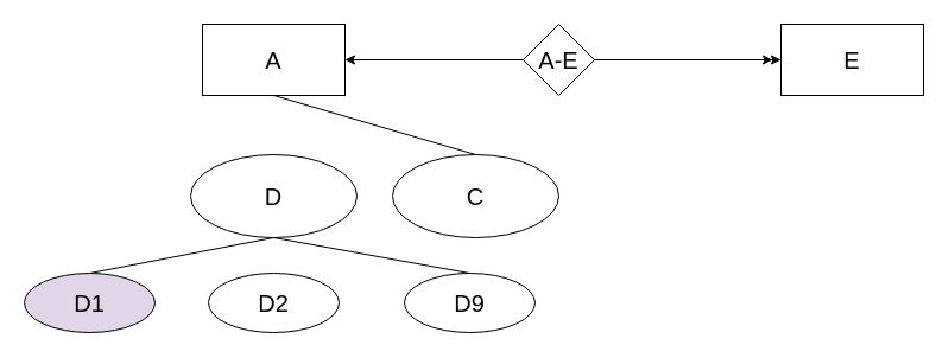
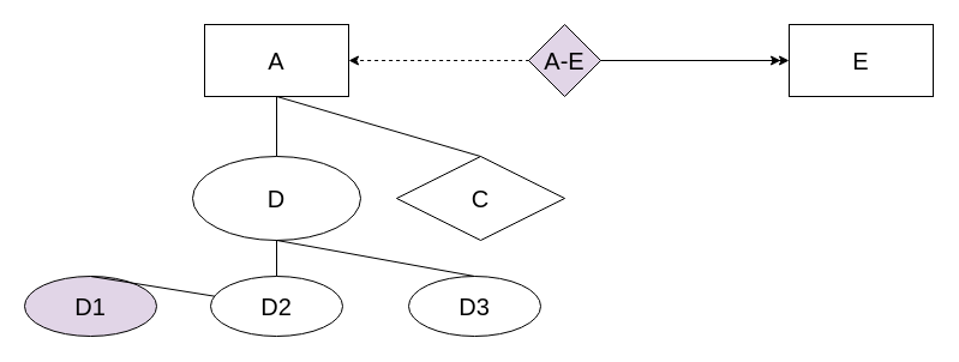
- <mxCell id="4" value="" style="endArrow=classic;startArrow=classic;html=1;rounded=0;entryX=1;entryY=0.5;entryDx=0;entryDy=0;exitX=0;exitY=0.5;exitDx=0;exitDy=0;" edge="1" parent="1" source="3" target="2"><mxGeometry width="50" height="50" relative="1" as="geometry"><mxPoint x="540" y="49.47" as="sourcePoint" /><mxPoint x="440" y="49.47" as="targetPoint" /></mxGeometry></mxCell>
+ <mxCell id="4" value="" style="endArrow=classic;startArrow=classic;html=1;rounded=0;entryX=1;entryY=0.5;entryDx=0;entryDy=0;exitX=0;exitY=0.5;exitDx=0;exitDy=0;dashed=1;" edge="1" parent="1" source="3" target="2"><mxGeometry width="50" height="50" relative="1" as="geometry"><mxPoint x="540" y="49.47" as="sourcePoint" /><mxPoint x="440" y="49.47" as="targetPoint" /></mxGeometry></mxCell>
- <mxCell id="5" value="&lt;font style=&quot;font-size: 20px;&quot;&gt;A-E&lt;/font&gt;" style="rhombus;whiteSpace=wrap;html=1;" vertex="1" parent="1"><mxGeometry x="440" y="20" width="60" height="60" as="geometry" /></mxCell>
+ <mxCell id="5" value="&lt;font style=&quot;font-size: 20px;&quot;&gt;A-E&lt;/font&gt;" style="rhombus;whiteSpace=wrap;html=1;fillColor=#e1d5e7;" vertex="1" parent="1"><mxGeometry x="440" y="20" width="60" height="60" as="geometry" /></mxCell>
+ <mxCell id="8" value="" style="endArrow=none;html=1;rounded=0;exitX=0.5;exitY=0;exitDx=0;exitDy=0;entryX=0.5;entryY=1;entryDx=0;entryDy=0;" edge="1" parent="1" source="6" target="2"><mxGeometry width="50" height="50" relative="1" as="geometry"><mxPoint x="310" y="90" as="sourcePoint" /><mxPoint x="360" y="40" as="targetPoint" /></mxGeometry></mxCell>
- <mxCell id="7" value="&lt;font style=&quot;font-size: 20px;&quot;&gt;C&lt;/font&gt;" style="ellipse;whiteSpace=wrap;html=1;" vertex="1" parent="1"><mxGeometry x="330" y="130" width="140" height="70" as="geometry" /></mxCell>
+ <mxCell id="7" value="&lt;font style=&quot;font-size: 20px;&quot;&gt;C&lt;/font&gt;" style="rhombus;whiteSpace=wrap;html=1;" vertex="1" parent="1"><mxGeometry x="330" y="130" width="140" height="70" as="geometry" /></mxCell>
- <mxCell id="16" value="" style="endArrow=none;html=1;rounded=0;exitX=0.5;exitY=0;exitDx=0;exitDy=0;entryX=0.5;entryY=1;entryDx=0;entryDy=0;" edge="1" parent="1" source="12" target="6"><mxGeometry width="50" height="50" relative="1" as="geometry"><mxPoint x="250" y="250" as="sourcePoint" /><mxPoint x="230" y="200" as="targetPoint" /></mxGeometry></mxCell>
+ <mxCell id="16" value="" style="endArrow=none;html=1;rounded=0;exitX=0.5;exitY=0;exitDx=0;exitDy=0;" edge="1" parent="1" source="12" target="11"><mxGeometry width="50" height="50" relative="1" as="geometry"><mxPoint x="250" y="250" as="sourcePoint" /><mxPoint x="230" y="200" as="targetPoint" /></mxGeometry></mxCell>
+ <mxCell id="13" value="" style="endArrow=none;html=1;rounded=0;exitX=0.5;exitY=0;exitDx=0;exitDy=0;entryX=0.5;entryY=1;entryDx=0;entryDy=0;" edge="1" parent="1" source="11" target="6"><mxGeometry width="50" height="50" relative="1" as="geometry"><mxPoint x="240" y="240" as="sourcePoint" /><mxPoint x="230" y="200" as="targetPoint" /></mxGeometry></mxCell>
- <mxCell id="10" value="&lt;font style=&quot;font-size: 20px;&quot;&gt;D9&lt;/font&gt;" style="ellipse;whiteSpace=wrap;html=1;" vertex="1" parent="1"><mxGeometry x="340" y="230" width="110" height="50" as="geometry" /></mxCell>
+ <mxCell id="10" value="&lt;font style=&quot;font-size: 20px;&quot;&gt;D3&lt;/font&gt;" style="ellipse;whiteSpace=wrap;html=1;" vertex="1" parent="1"><mxGeometry x="340" y="230" width="110" height="50" as="geometry" /></mxCell>
